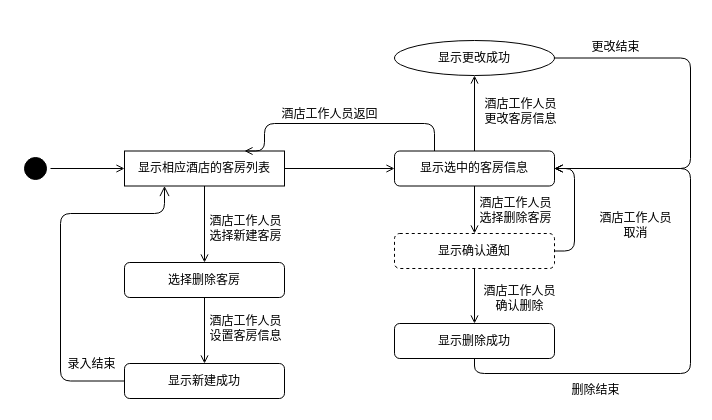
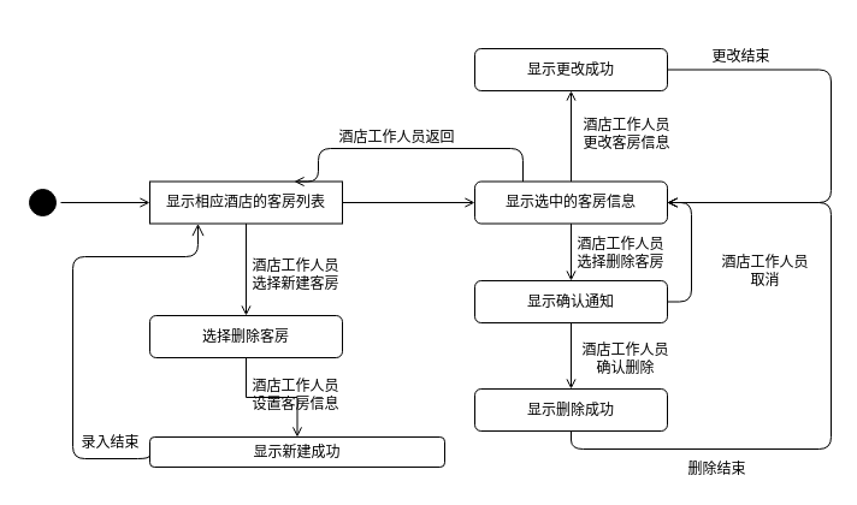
- <mxCell id="24" value="显示更改成功" style="ellipse;whiteSpace=wrap;html=1;strokeColor=#000000;" parent="1" vertex="1"><mxGeometry x="394" y="40" width="160" height="35" as="geometry" /></mxCell>
+ <mxCell id="24" value="显示更改成功" style="rounded=1;whiteSpace=wrap;html=1;strokeColor=#000000;" parent="1" vertex="1"><mxGeometry x="394" y="40" width="160" height="35" as="geometry" /></mxCell>
- <mxCell id="19" value="显示确认通知" style="rounded=1;whiteSpace=wrap;html=1;strokeColor=#000000;dashed=1;" parent="1" vertex="1"><mxGeometry x="394" y="233" width="160" height="35" as="geometry" /></mxCell>
+ <mxCell id="19" value="显示确认通知" style="rounded=1;whiteSpace=wrap;html=1;strokeColor=#000000;" parent="1" vertex="1"><mxGeometry x="394" y="233" width="160" height="35" as="geometry" /></mxCell>
- <mxCell id="11" value="显示新建成功" style="rounded=1;whiteSpace=wrap;html=1;strokeColor=#000000;" parent="1" vertex="1"><mxGeometry x="124" y="363" width="160" height="35" as="geometry" /></mxCell>
+ <mxCell id="11" value="显示新建成功" style="rounded=1;whiteSpace=wrap;html=1;strokeColor=#000000;" parent="1" vertex="1"><mxGeometry x="124" y="363" width="245" height="25" as="geometry" /></mxCell>
